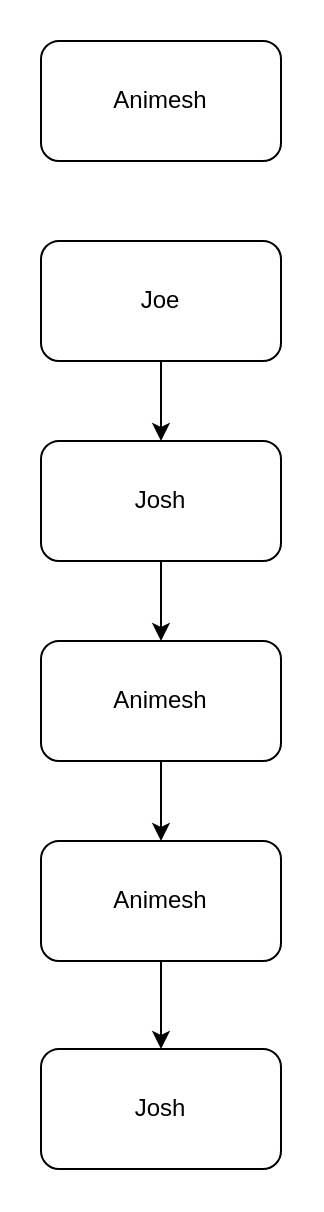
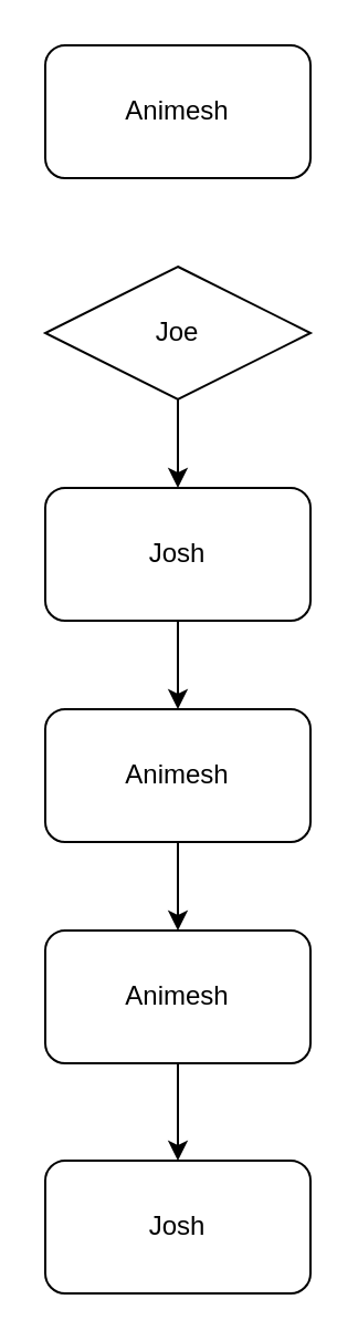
- <mxCell id="4" value="Joe&lt;br&gt;" style="rounded=1;whiteSpace=wrap;html=1;" vertex="1" parent="1"><mxGeometry x="20" y="120" width="120" height="60" as="geometry" /></mxCell>
+ <mxCell id="4" value="Joe&lt;br&gt;" style="rhombus;whiteSpace=wrap;html=1;" vertex="1" parent="1"><mxGeometry x="20" y="120" width="120" height="60" as="geometry" /></mxCell>
